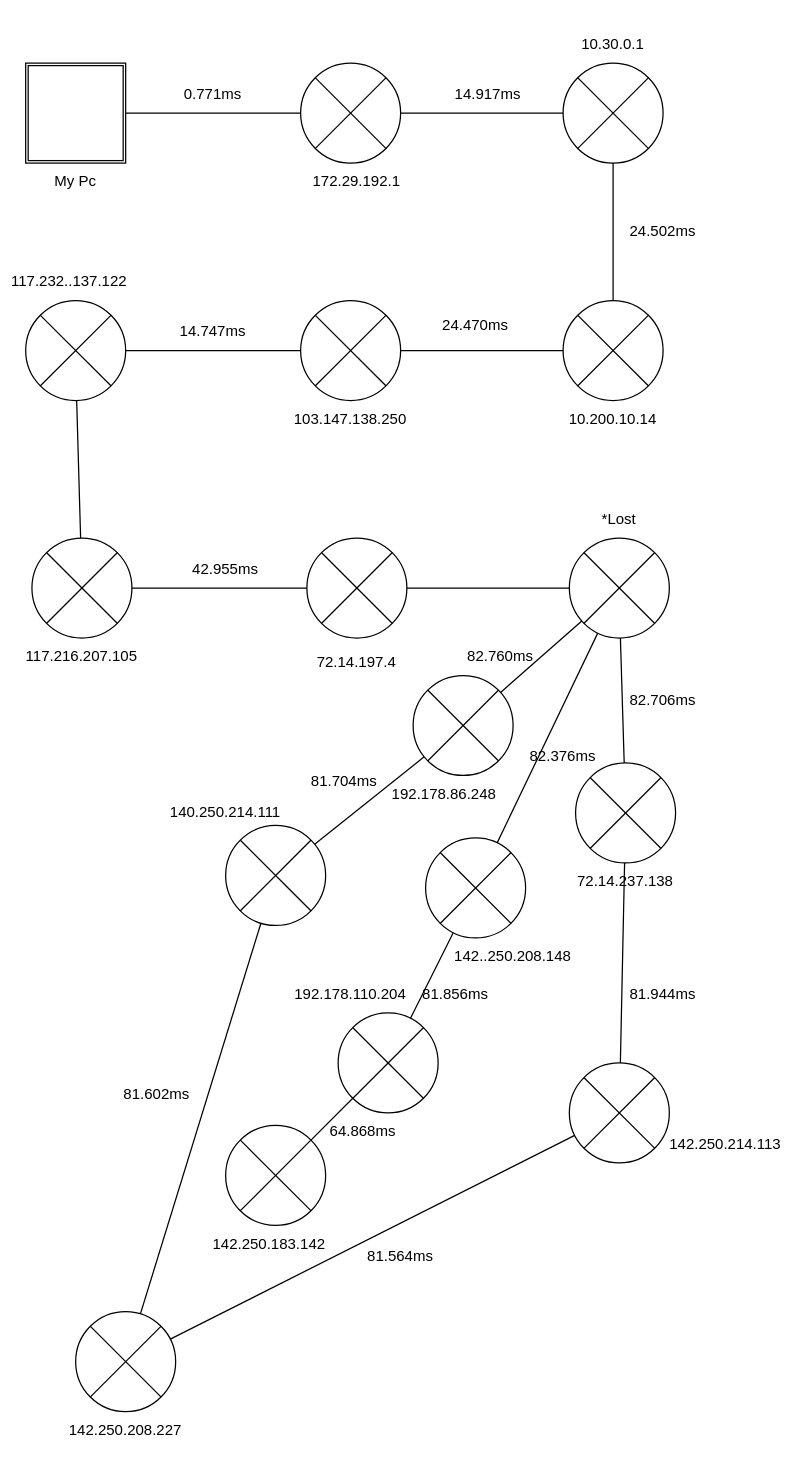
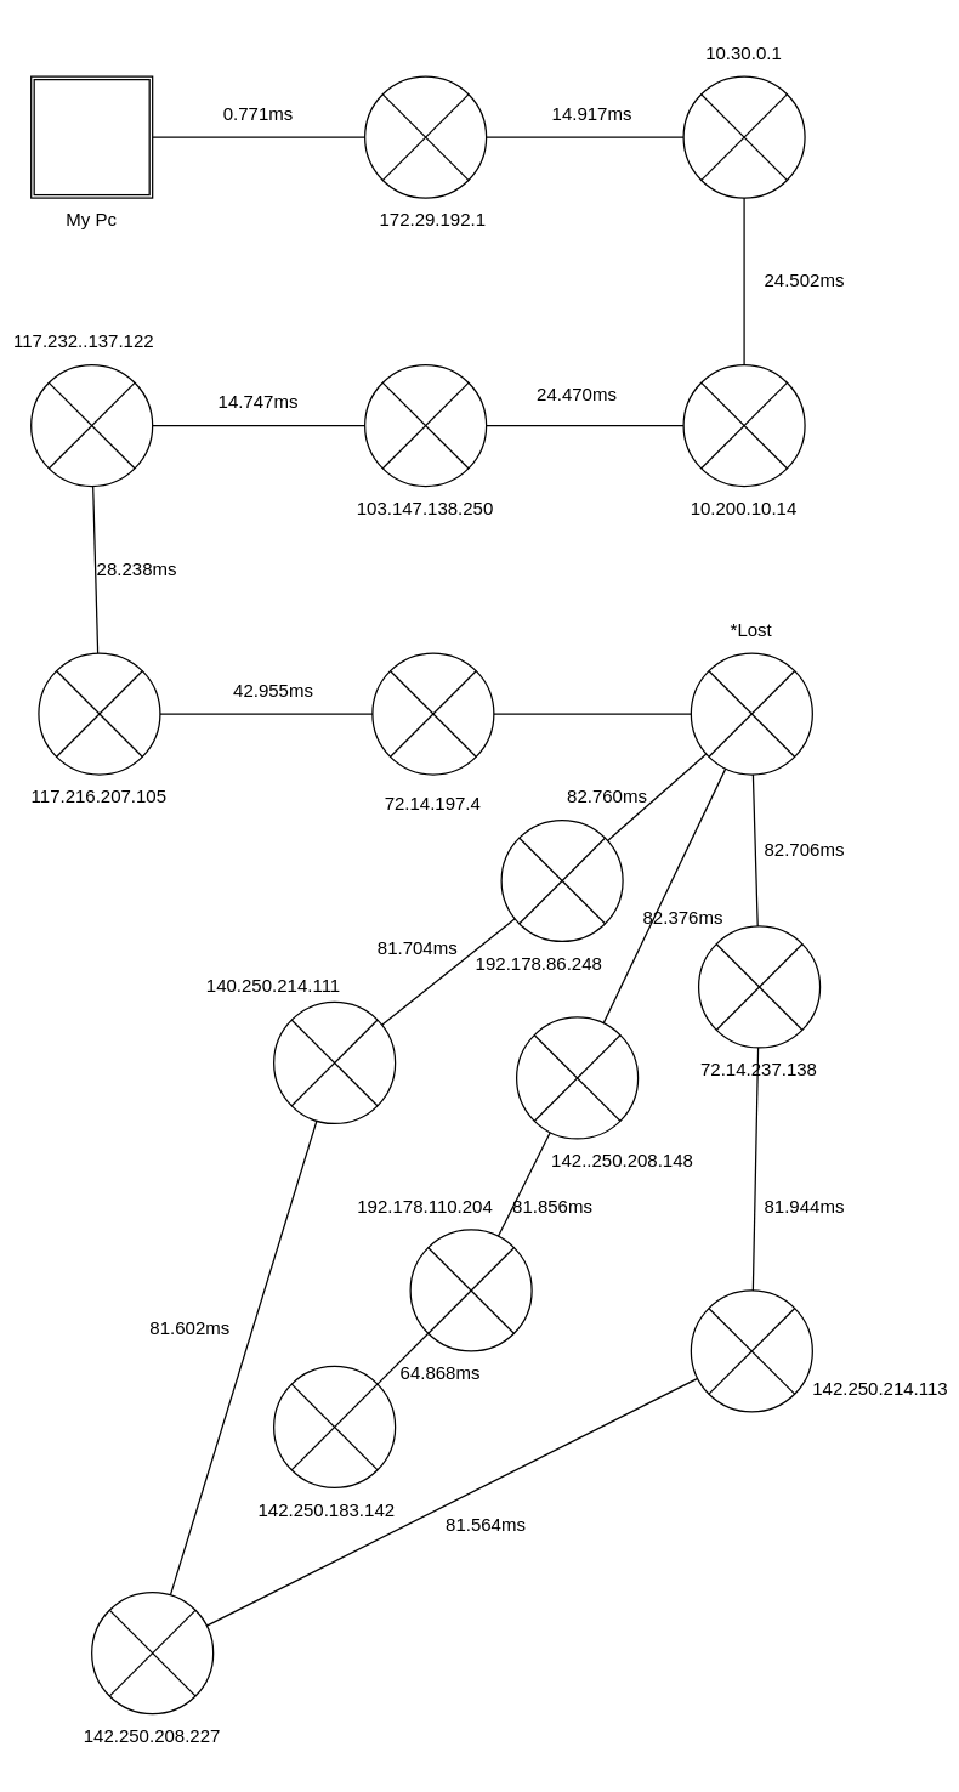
+ <mxCell id="58" value="28.238ms" style="text;strokeColor=none;align=center;fillColor=none;html=1;verticalAlign=middle;whiteSpace=wrap;rounded=0;" vertex="1" parent="1"><mxGeometry x="60" y="360" width="60" height="30" as="geometry" /></mxCell>
